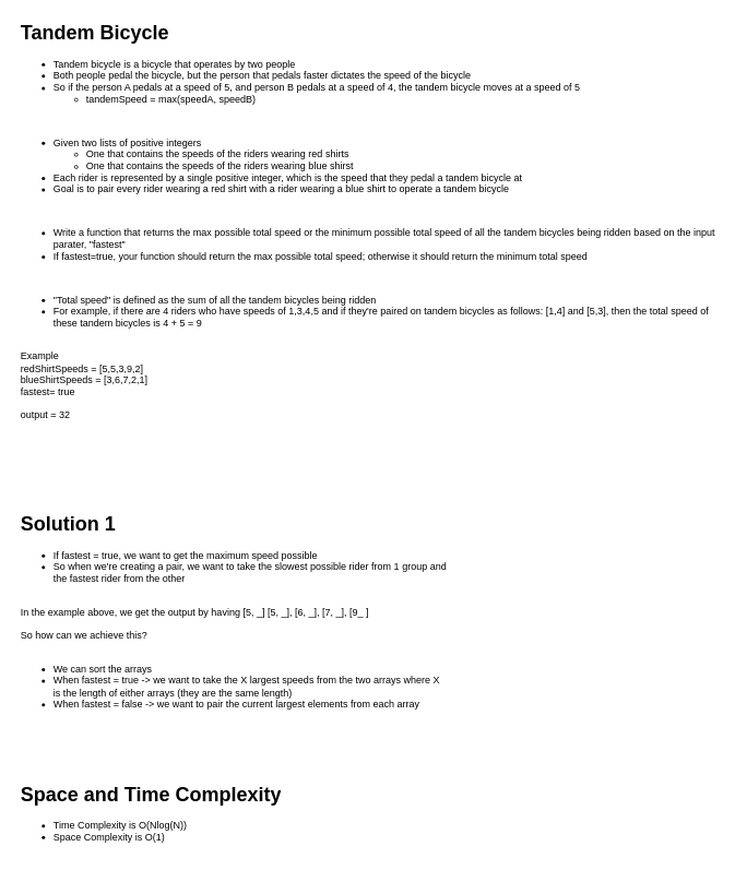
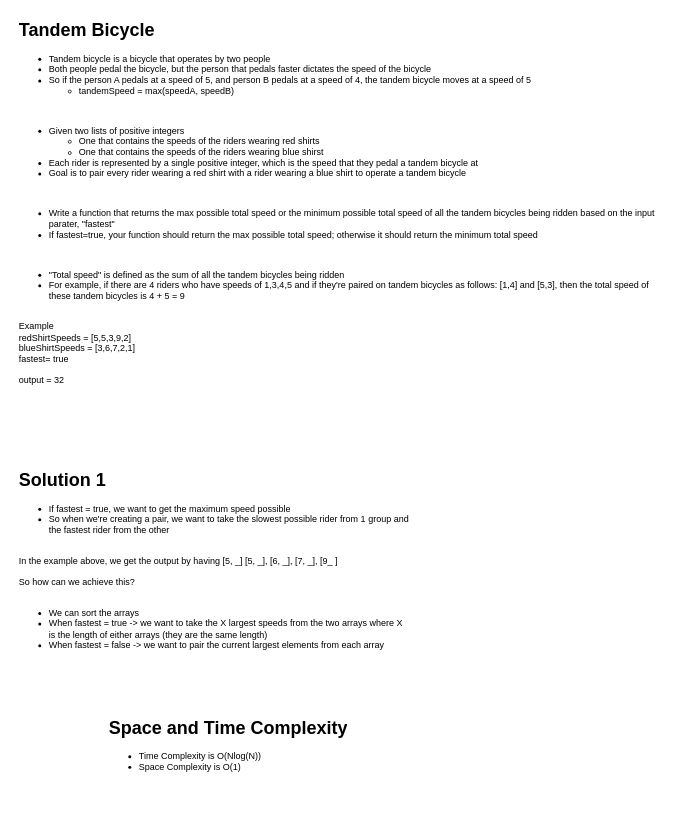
- <mxCell id="4" value="&lt;h1&gt;Space and Time Complexity&lt;/h1&gt;&lt;p&gt;&lt;/p&gt;&lt;ul&gt;&lt;li&gt;Time Complexity is O(Nlog(N))&lt;/li&gt;&lt;li&gt;Space Complexity is O(1)&lt;/li&gt;&lt;/ul&gt;&lt;p&gt;&lt;/p&gt;" style="text;html=1;strokeColor=none;fillColor=none;spacing=5;spacingTop=-20;whiteSpace=wrap;overflow=hidden;rounded=0;" vertex="1" parent="1"><mxGeometry x="20" y="950" width="370" height="120" as="geometry" /></mxCell>
+ <mxCell id="4" value="&lt;h1&gt;Space and Time Complexity&lt;/h1&gt;&lt;p&gt;&lt;/p&gt;&lt;ul&gt;&lt;li&gt;Time Complexity is O(Nlog(N))&lt;/li&gt;&lt;li&gt;Space Complexity is O(1)&lt;/li&gt;&lt;/ul&gt;&lt;p&gt;&lt;/p&gt;" style="text;html=1;strokeColor=none;fillColor=none;spacing=5;spacingTop=-20;whiteSpace=wrap;overflow=hidden;rounded=0;" vertex="1" parent="1"><mxGeometry x="140" y="950" width="370" height="120" as="geometry" /></mxCell>
